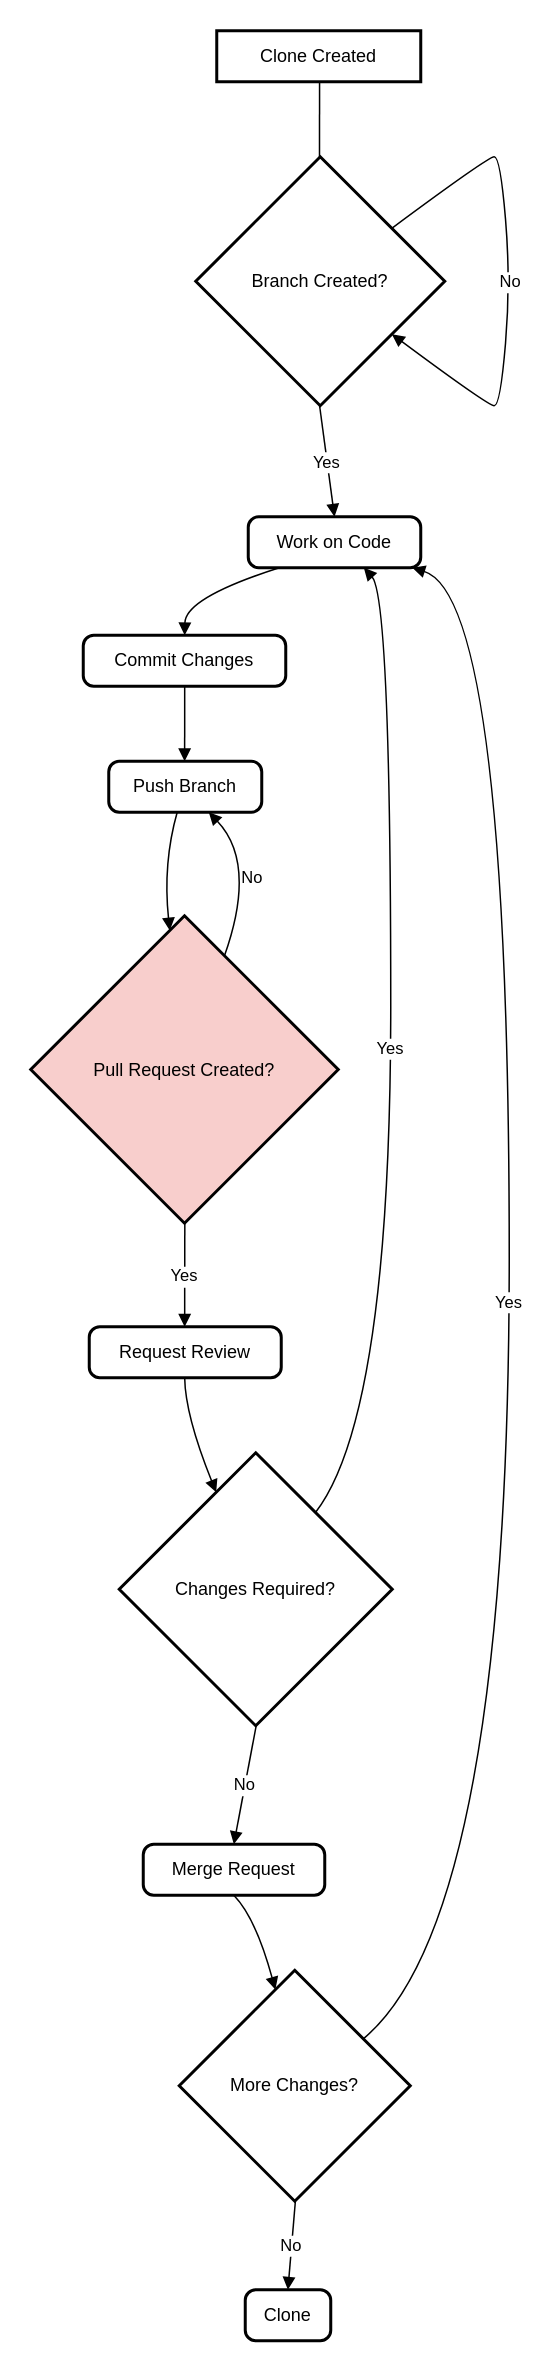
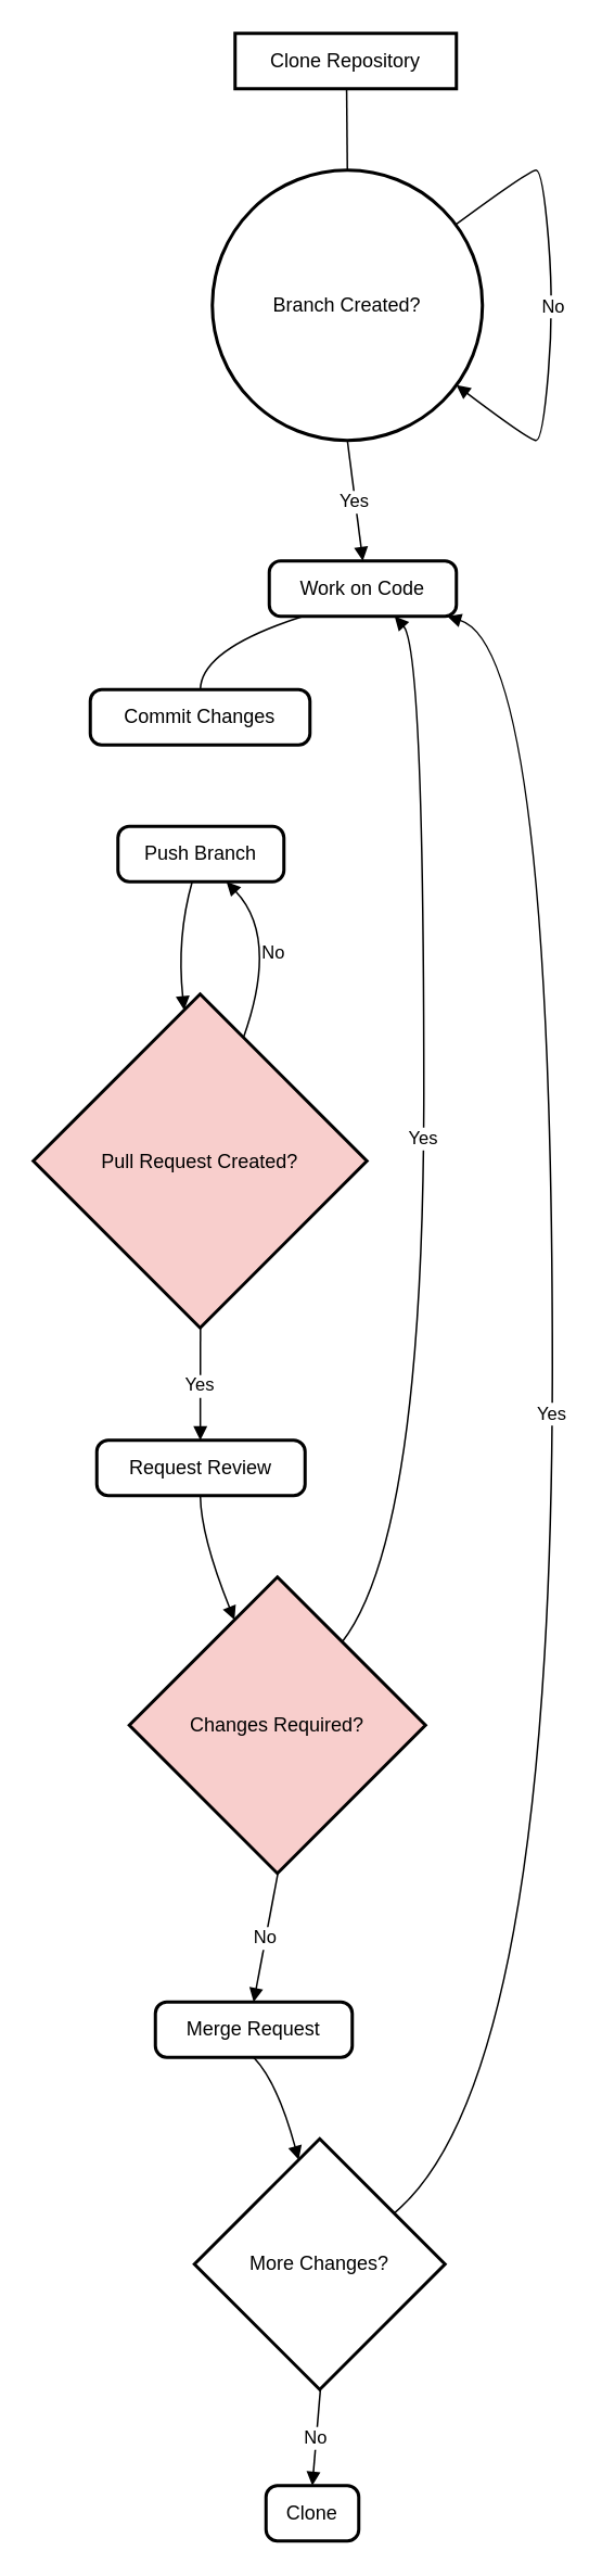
- <mxCell id="2" value="Clone Created" style="whiteSpace=wrap;strokeWidth=2;" vertex="1" parent="1"><mxGeometry x="144" y="20" width="136" height="34" as="geometry" /></mxCell>
+ <mxCell id="2" value="Clone Repository" style="whiteSpace=wrap;strokeWidth=2;" vertex="1" parent="1"><mxGeometry x="144" y="20" width="136" height="34" as="geometry" /></mxCell>
- <mxCell id="3" value="Branch Created?" style="rhombus;strokeWidth=2;whiteSpace=wrap;" vertex="1" parent="1"><mxGeometry x="130" y="104" width="166" height="166" as="geometry" /></mxCell>
+ <mxCell id="3" value="Branch Created?" style="ellipse;strokeWidth=2;whiteSpace=wrap;" vertex="1" parent="1"><mxGeometry x="130" y="104" width="166" height="166" as="geometry" /></mxCell>
- <mxCell id="16" value="" style="curved=1;startArrow=none;endArrow=block;exitX=0.184;exitY=0.994;entryX=0.501;entryY=-0.006;rounded=0;" edge="1" parent="1" source="4" target="5"><mxGeometry relative="1" as="geometry"><Array as="points"><mxPoint x="123" y="398" /></Array></mxGeometry></mxCell>
+ <mxCell id="16" value="" style="curved=1;startArrow=none;endArrow=none;exitX=0.184;exitY=0.994;entryX=0.501;entryY=-0.006;rounded=0;" edge="1" parent="1" source="4" target="5"><mxGeometry relative="1" as="geometry"><Array as="points"><mxPoint x="123" y="398" /></Array></mxGeometry></mxCell>
- <mxCell id="17" value="" style="curved=1;startArrow=none;endArrow=block;exitX=0.501;exitY=0.994;entryX=0.496;entryY=-0.006;rounded=0;" edge="1" parent="1" source="5" target="6"><mxGeometry relative="1" as="geometry"><Array as="points" /></mxGeometry></mxCell>
- <mxCell id="9" value="Changes Required?" style="rhombus;strokeWidth=2;whiteSpace=wrap;" vertex="1" parent="1"><mxGeometry x="79" y="968" width="182" height="182" as="geometry" /></mxCell>
+ <mxCell id="9" value="Changes Required?" style="rhombus;strokeWidth=2;whiteSpace=wrap;fillColor=#f8cecc;" vertex="1" parent="1"><mxGeometry x="79" y="968" width="182" height="182" as="geometry" /></mxCell>
